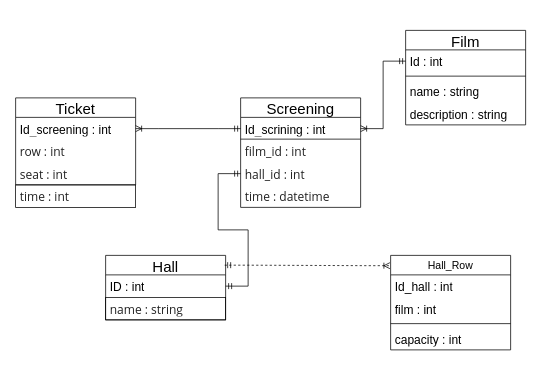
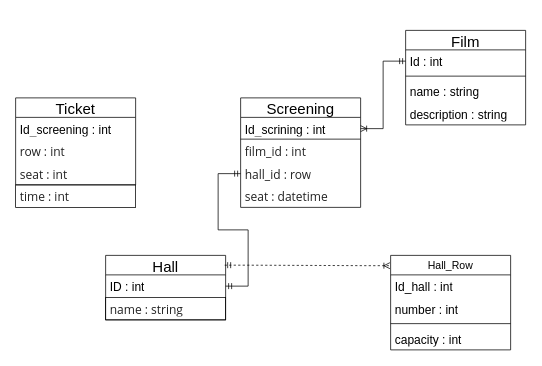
- <mxCell id="12" value="" style="edgeStyle=entityRelationEdgeStyle;fontSize=12;html=1;endArrow=ERoneToMany;startArrow=ERmandOne;rounded=0;exitX=0;exitY=0.5;exitDx=0;exitDy=0;" parent="1" source="7" target="3" edge="1"><mxGeometry width="100" height="100" relative="1" as="geometry"><mxPoint x="180" y="300" as="sourcePoint" /><mxPoint x="280" y="200" as="targetPoint" /></mxGeometry></mxCell>
- <mxCell id="10" value="&lt;span style=&quot;color: rgb(34, 34, 34); font-family: &amp;quot;Open Sans&amp;quot;, Tahoma, Verdana, Segoe, sans-serif; font-size: 16px; background-color: rgb(255, 255, 255);&quot;&gt;hall_id : int&lt;/span&gt;" style="text;strokeColor=none;fillColor=none;spacingLeft=4;spacingRight=4;overflow=hidden;rotatable=0;points=[[0,0.5],[1,0.5]];portConstraint=eastwest;fontSize=12;whiteSpace=wrap;html=1;" parent="6" vertex="1"><mxGeometry y="86" width="160" height="30" as="geometry" /></mxCell>
+ <mxCell id="10" value="&lt;span style=&quot;color: rgb(34, 34, 34); font-family: &amp;quot;Open Sans&amp;quot;, Tahoma, Verdana, Segoe, sans-serif; font-size: 16px; background-color: rgb(255, 255, 255);&quot;&gt;hall_id : row&lt;/span&gt;" style="text;strokeColor=none;fillColor=none;spacingLeft=4;spacingRight=4;overflow=hidden;rotatable=0;points=[[0,0.5],[1,0.5]];portConstraint=eastwest;fontSize=12;whiteSpace=wrap;html=1;" parent="6" vertex="1"><mxGeometry y="86" width="160" height="30" as="geometry" /></mxCell>
- <mxCell id="11" value="&lt;font face=&quot;Open Sans, Tahoma, Verdana, Segoe, sans-serif&quot; color=&quot;#222222&quot;&gt;&lt;span style=&quot;font-size: 16px; background-color: rgb(255, 255, 255);&quot;&gt;time : datetime&lt;/span&gt;&lt;/font&gt;&lt;div&gt;&lt;font face=&quot;Open Sans, Tahoma, Verdana, Segoe, sans-serif&quot; color=&quot;#222222&quot;&gt;&lt;span style=&quot;font-size: 16px; background-color: rgb(255, 255, 255);&quot;&gt;&lt;br&gt;&lt;/span&gt;&lt;/font&gt;&lt;/div&gt;" style="text;strokeColor=none;fillColor=none;spacingLeft=4;spacingRight=4;overflow=hidden;rotatable=0;points=[[0,0.5],[1,0.5]];portConstraint=eastwest;fontSize=12;whiteSpace=wrap;html=1;" parent="6" vertex="1"><mxGeometry y="116" width="160" height="30" as="geometry" /></mxCell>
+ <mxCell id="11" value="&lt;font face=&quot;Open Sans, Tahoma, Verdana, Segoe, sans-serif&quot; color=&quot;#222222&quot;&gt;&lt;span style=&quot;font-size: 16px; background-color: rgb(255, 255, 255);&quot;&gt;seat : datetime&lt;/span&gt;&lt;/font&gt;&lt;div&gt;&lt;font face=&quot;Open Sans, Tahoma, Verdana, Segoe, sans-serif&quot; color=&quot;#222222&quot;&gt;&lt;span style=&quot;font-size: 16px; background-color: rgb(255, 255, 255);&quot;&gt;&lt;br&gt;&lt;/span&gt;&lt;/font&gt;&lt;/div&gt;" style="text;strokeColor=none;fillColor=none;spacingLeft=4;spacingRight=4;overflow=hidden;rotatable=0;points=[[0,0.5],[1,0.5]];portConstraint=eastwest;fontSize=12;whiteSpace=wrap;html=1;" parent="6" vertex="1"><mxGeometry y="116" width="160" height="30" as="geometry" /></mxCell>
- <mxCell id="20" value="&lt;font style=&quot;font-size: 16px;&quot;&gt;film : int&lt;/font&gt;" style="text;strokeColor=none;fillColor=none;spacingLeft=4;spacingRight=4;overflow=hidden;rotatable=0;points=[[0,0.5],[1,0.5]];portConstraint=eastwest;fontSize=12;whiteSpace=wrap;html=1;" parent="18" vertex="1"><mxGeometry y="56" width="160" height="30" as="geometry" /></mxCell>
+ <mxCell id="20" value="&lt;font style=&quot;font-size: 16px;&quot;&gt;number : int&lt;/font&gt;" style="text;strokeColor=none;fillColor=none;spacingLeft=4;spacingRight=4;overflow=hidden;rotatable=0;points=[[0,0.5],[1,0.5]];portConstraint=eastwest;fontSize=12;whiteSpace=wrap;html=1;" parent="18" vertex="1"><mxGeometry y="56" width="160" height="30" as="geometry" /></mxCell>
